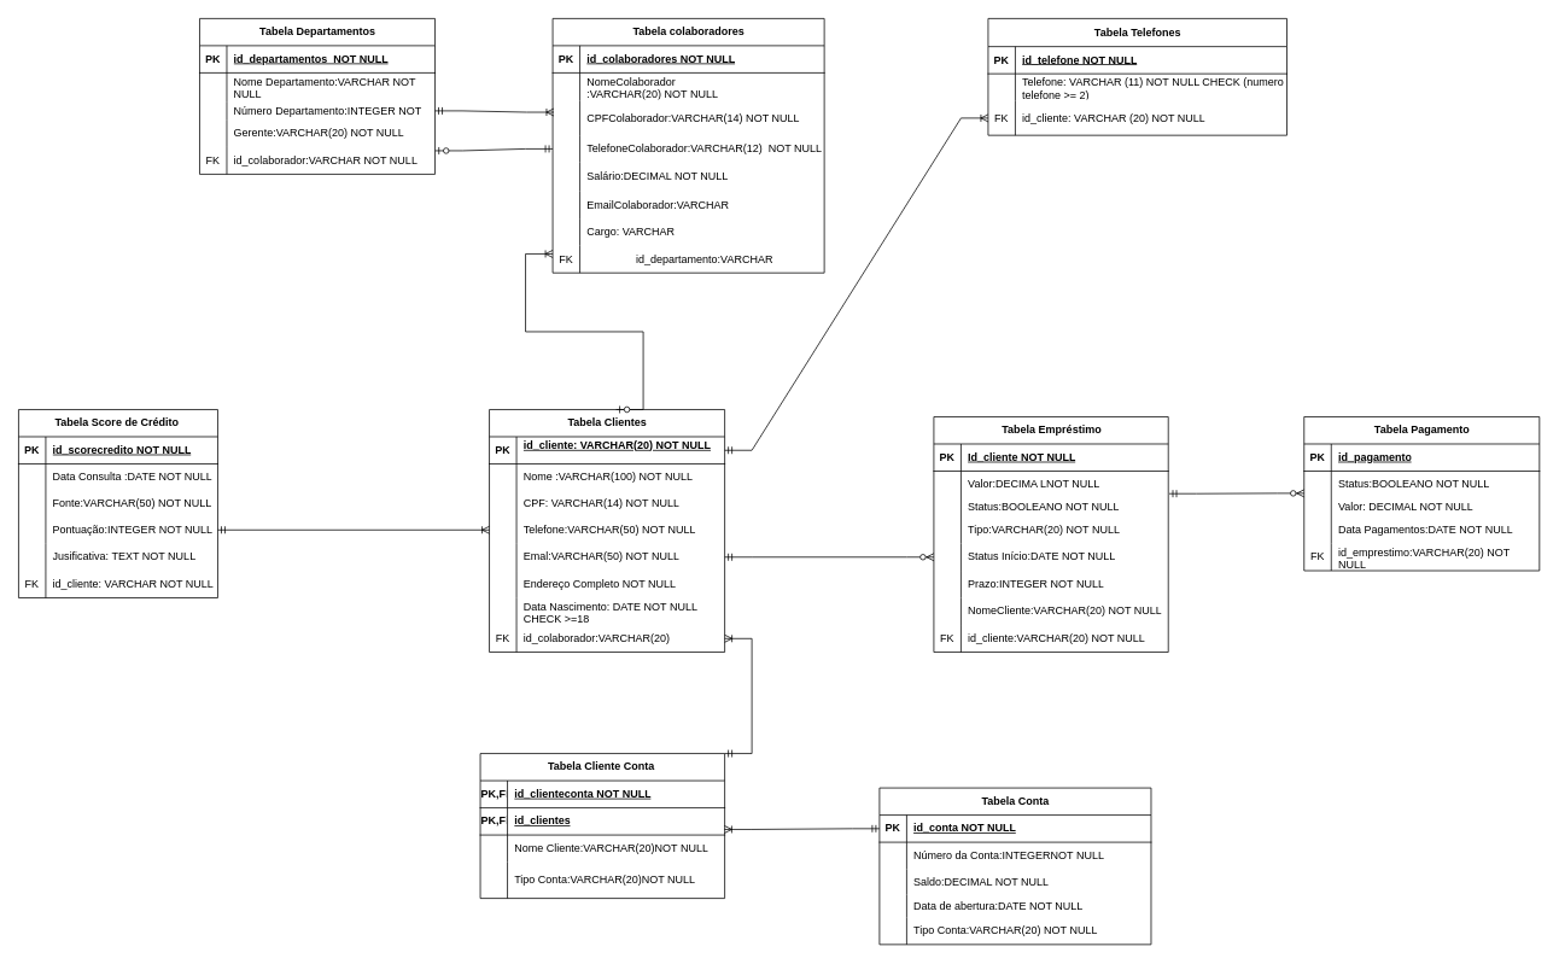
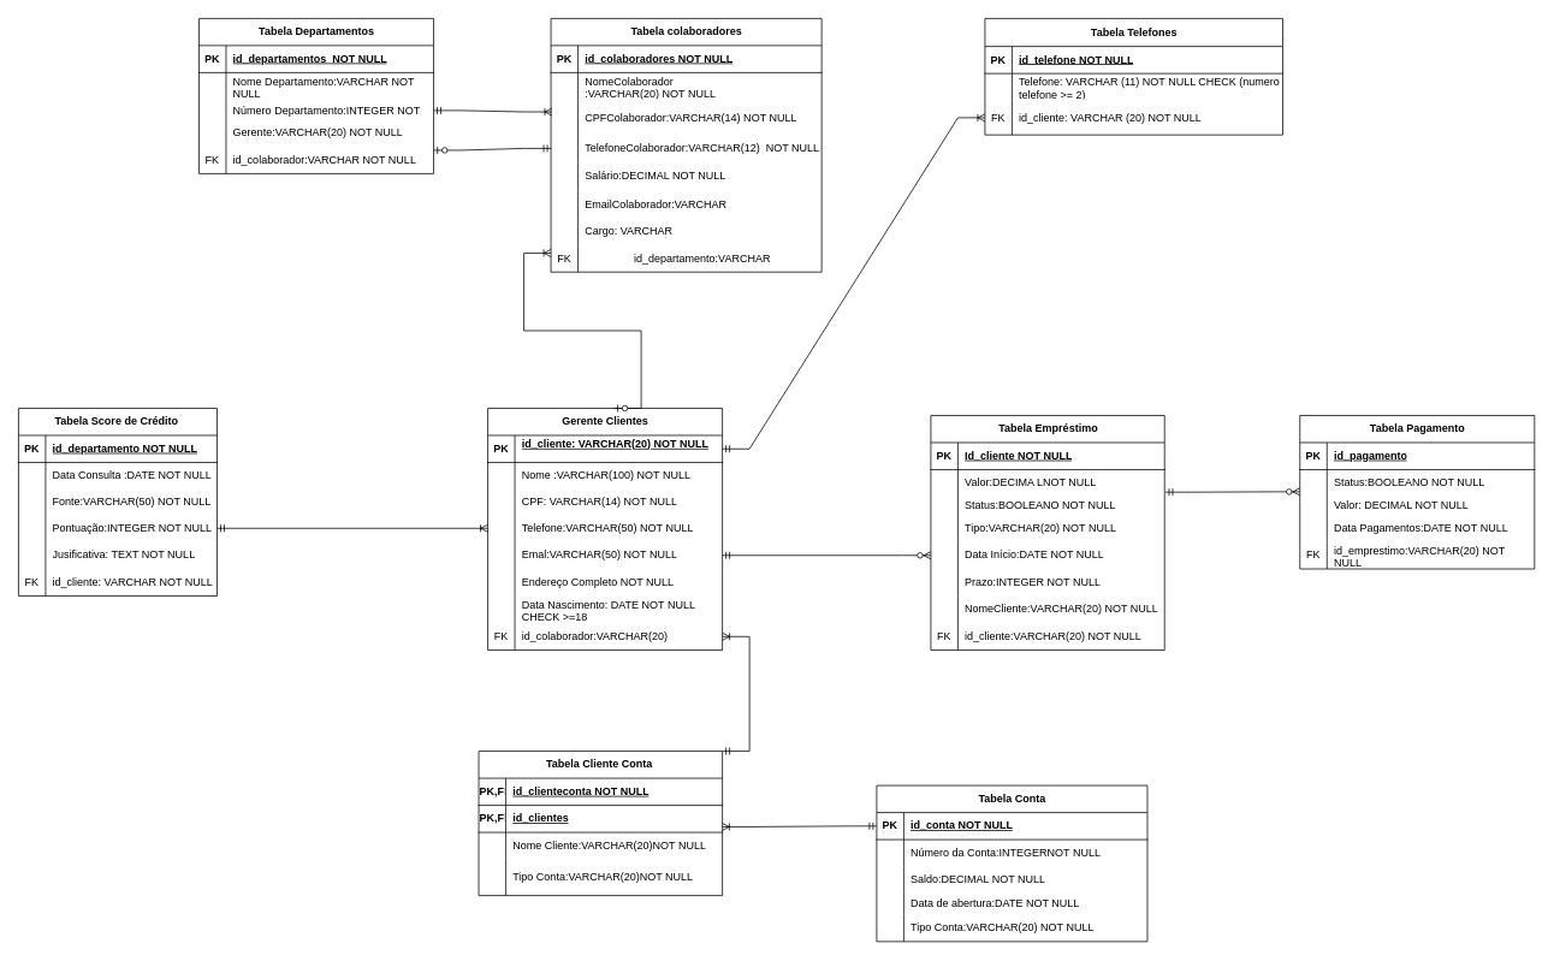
- <mxCell id="27" value="Tabela Clientes" style="shape=table;startSize=30;container=1;collapsible=1;childLayout=tableLayout;fixedRows=1;rowLines=0;fontStyle=1;align=center;resizeLast=1;html=1;" parent="1" vertex="1"><mxGeometry x="540" y="452" width="260" height="268" as="geometry" /></mxCell>
+ <mxCell id="27" value="Gerente Clientes" style="shape=table;startSize=30;container=1;collapsible=1;childLayout=tableLayout;fixedRows=1;rowLines=0;fontStyle=1;align=center;resizeLast=1;html=1;" parent="1" vertex="1"><mxGeometry x="540" y="452" width="260" height="268" as="geometry" /></mxCell>
- <mxCell id="128" value="id_scorecredito NOT NULL" style="shape=partialRectangle;connectable=0;fillColor=none;top=0;left=0;bottom=0;right=0;align=left;spacingLeft=6;fontStyle=5;overflow=hidden;whiteSpace=wrap;html=1;" parent="126" vertex="1"><mxGeometry x="30" width="190" height="30" as="geometry"><mxRectangle width="190" height="30" as="alternateBounds" /></mxGeometry></mxCell>
+ <mxCell id="128" value="id_departamento NOT NULL" style="shape=partialRectangle;connectable=0;fillColor=none;top=0;left=0;bottom=0;right=0;align=left;spacingLeft=6;fontStyle=5;overflow=hidden;whiteSpace=wrap;html=1;" parent="126" vertex="1"><mxGeometry x="30" width="190" height="30" as="geometry"><mxRectangle width="190" height="30" as="alternateBounds" /></mxGeometry></mxCell>
- <mxCell id="99" value="Status Início:DATE NOT NULL" style="shape=partialRectangle;connectable=0;fillColor=none;top=0;left=0;bottom=0;right=0;align=left;spacingLeft=6;overflow=hidden;whiteSpace=wrap;html=1;" parent="97" vertex="1"><mxGeometry x="30" width="229" height="30" as="geometry"><mxRectangle width="229" height="30" as="alternateBounds" /></mxGeometry></mxCell>
+ <mxCell id="99" value="Data Início:DATE NOT NULL" style="shape=partialRectangle;connectable=0;fillColor=none;top=0;left=0;bottom=0;right=0;align=left;spacingLeft=6;overflow=hidden;whiteSpace=wrap;html=1;" parent="97" vertex="1"><mxGeometry x="30" width="229" height="30" as="geometry"><mxRectangle width="229" height="30" as="alternateBounds" /></mxGeometry></mxCell>
